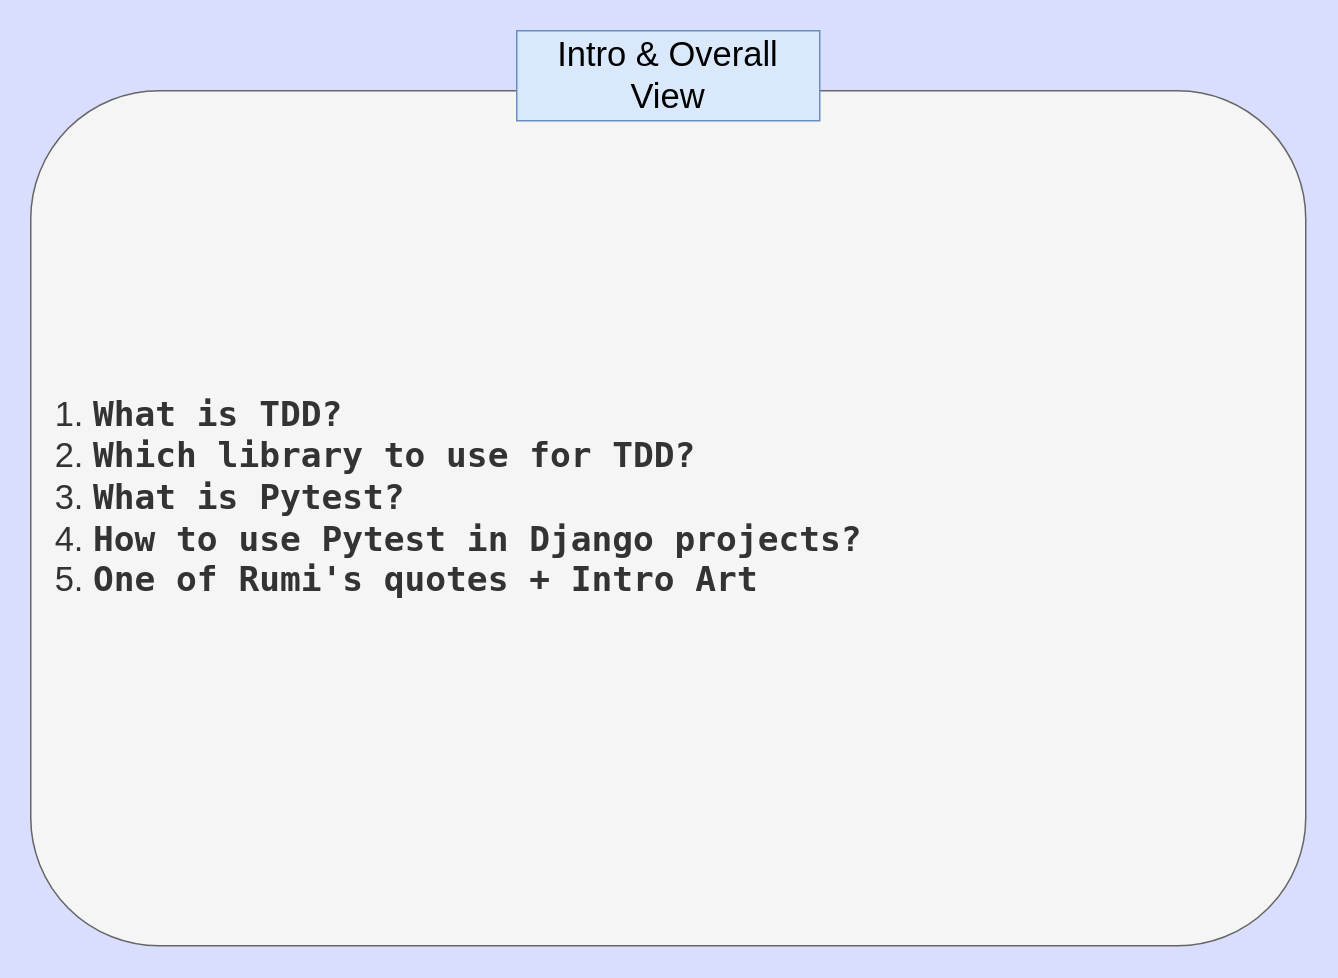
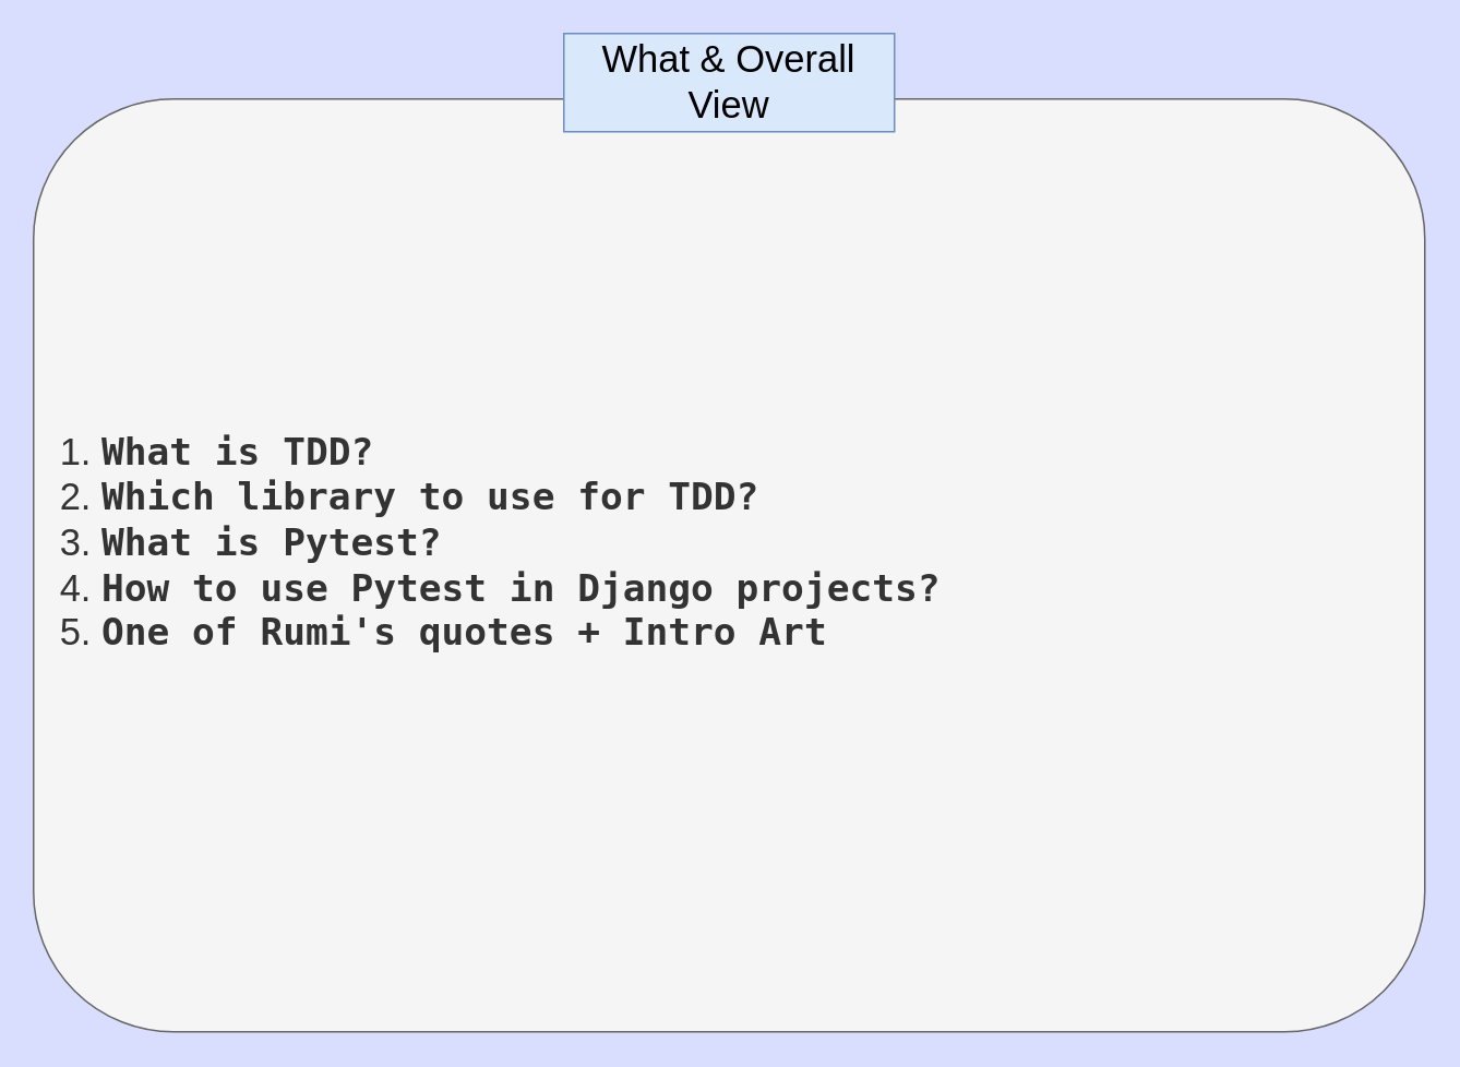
- <mxCell id="3" value="Intro &amp;amp; Overall View" style="rounded=0;whiteSpace=wrap;html=1;fontSize=23;fillColor=#dae8fc;strokeColor=#6c8ebf;" vertex="1" parent="1"><mxGeometry x="344" y="20" width="202" height="60" as="geometry" /></mxCell>
+ <mxCell id="3" value="What &amp;amp; Overall View" style="rounded=0;whiteSpace=wrap;html=1;fontSize=23;fillColor=#dae8fc;strokeColor=#6c8ebf;" vertex="1" parent="1"><mxGeometry x="344" y="20" width="202" height="60" as="geometry" /></mxCell>
